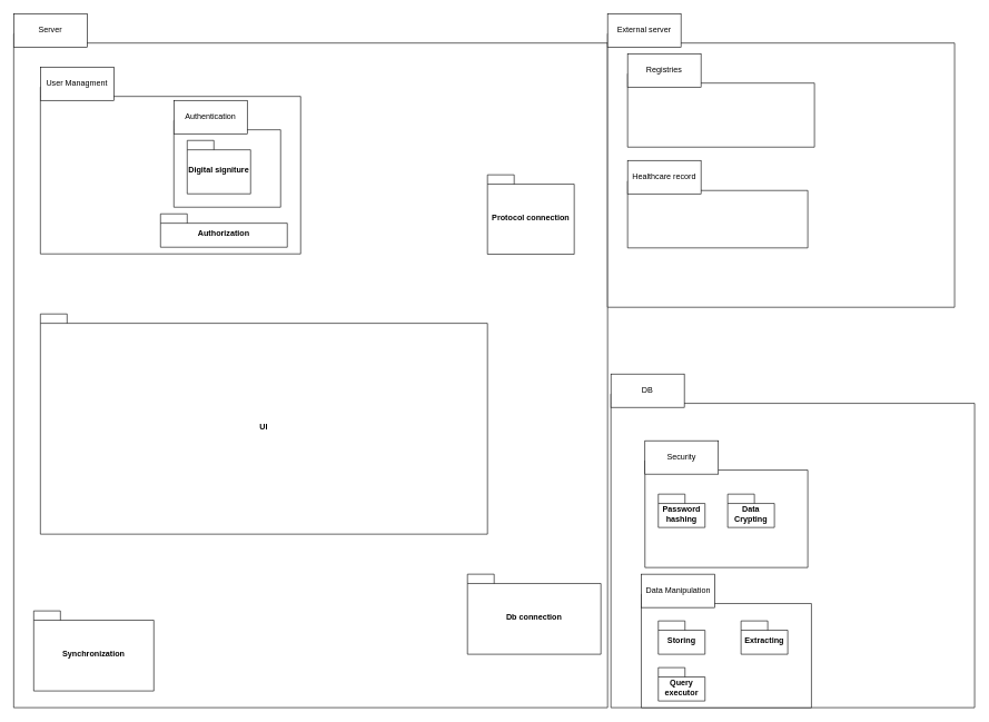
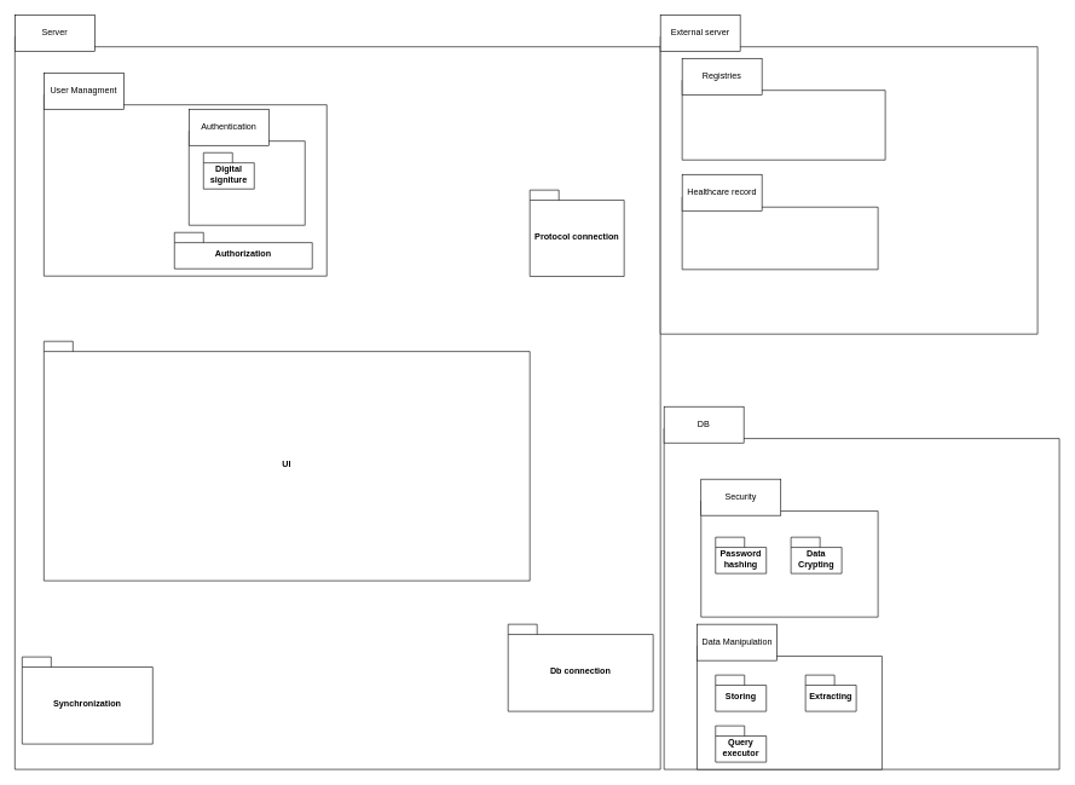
- <mxCell id="14" value="Digital signiture" style="shape=folder;fontStyle=1;spacingTop=10;tabWidth=40;tabHeight=14;tabPosition=left;html=1;whiteSpace=wrap;" vertex="1" parent="1"><mxGeometry x="280" y="210" width="95" height="80" as="geometry" /></mxCell>
+ <mxCell id="14" value="Digital signiture" style="shape=folder;fontStyle=1;spacingTop=10;tabWidth=40;tabHeight=14;tabPosition=left;html=1;whiteSpace=wrap;" vertex="1" parent="1"><mxGeometry x="280" y="210" width="70" height="50" as="geometry" /></mxCell>
- <mxCell id="25" value="Synchronization" style="shape=folder;fontStyle=1;spacingTop=10;tabWidth=40;tabHeight=14;tabPosition=left;html=1;whiteSpace=wrap;" vertex="1" parent="1"><mxGeometry x="50" y="915" width="180" height="120" as="geometry" /></mxCell>
+ <mxCell id="25" value="Synchronization" style="shape=folder;fontStyle=1;spacingTop=10;tabWidth=40;tabHeight=14;tabPosition=left;html=1;whiteSpace=wrap;" vertex="1" parent="1"><mxGeometry x="30" y="905" width="180" height="120" as="geometry" /></mxCell>
